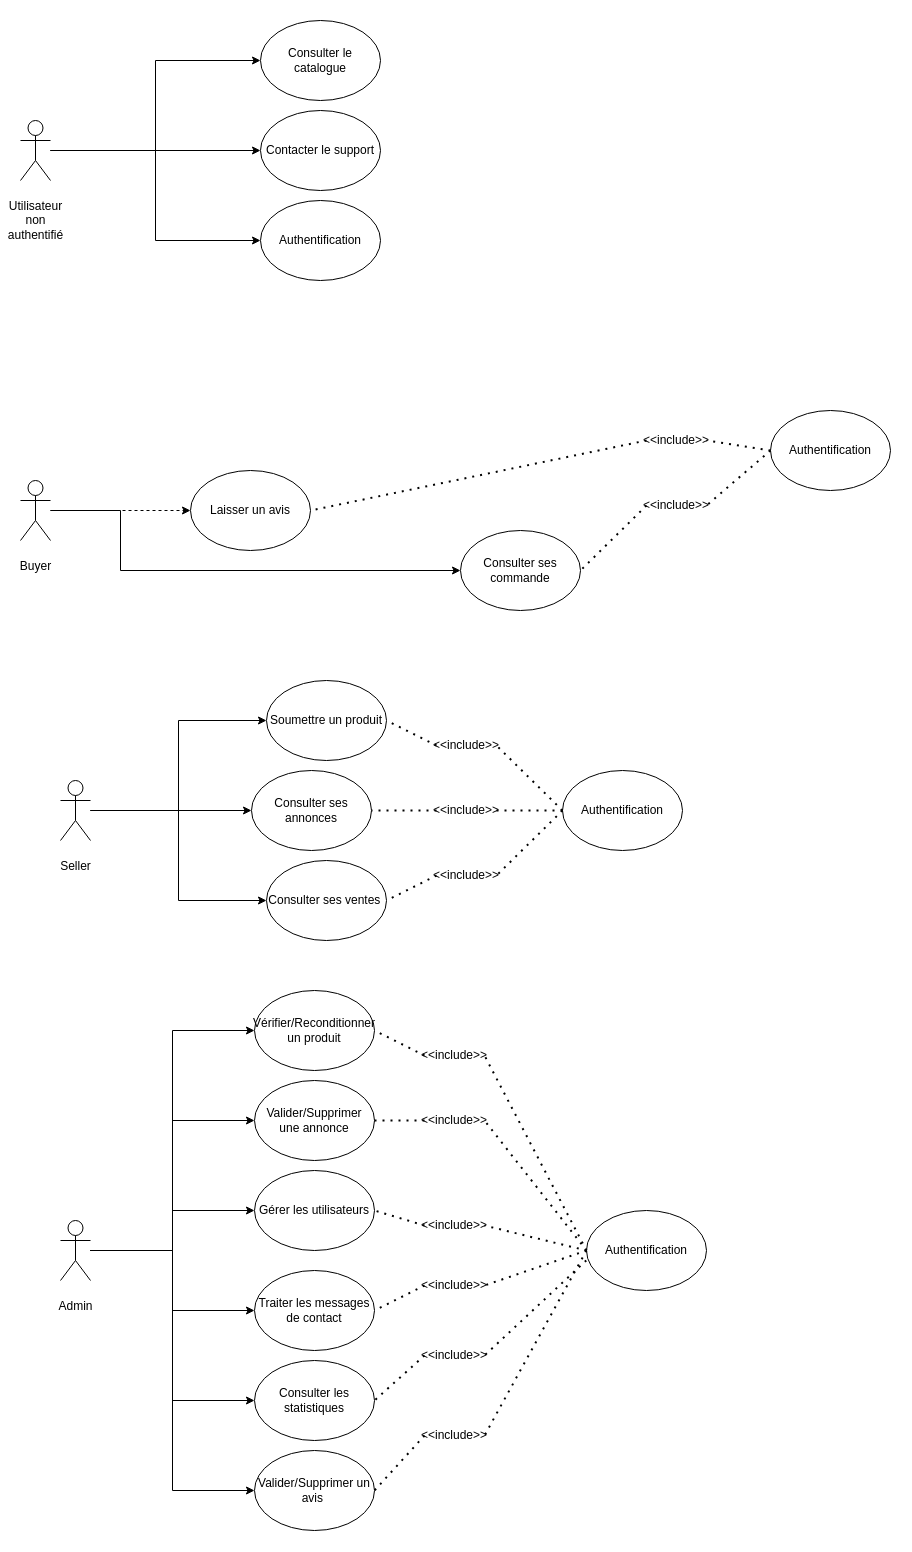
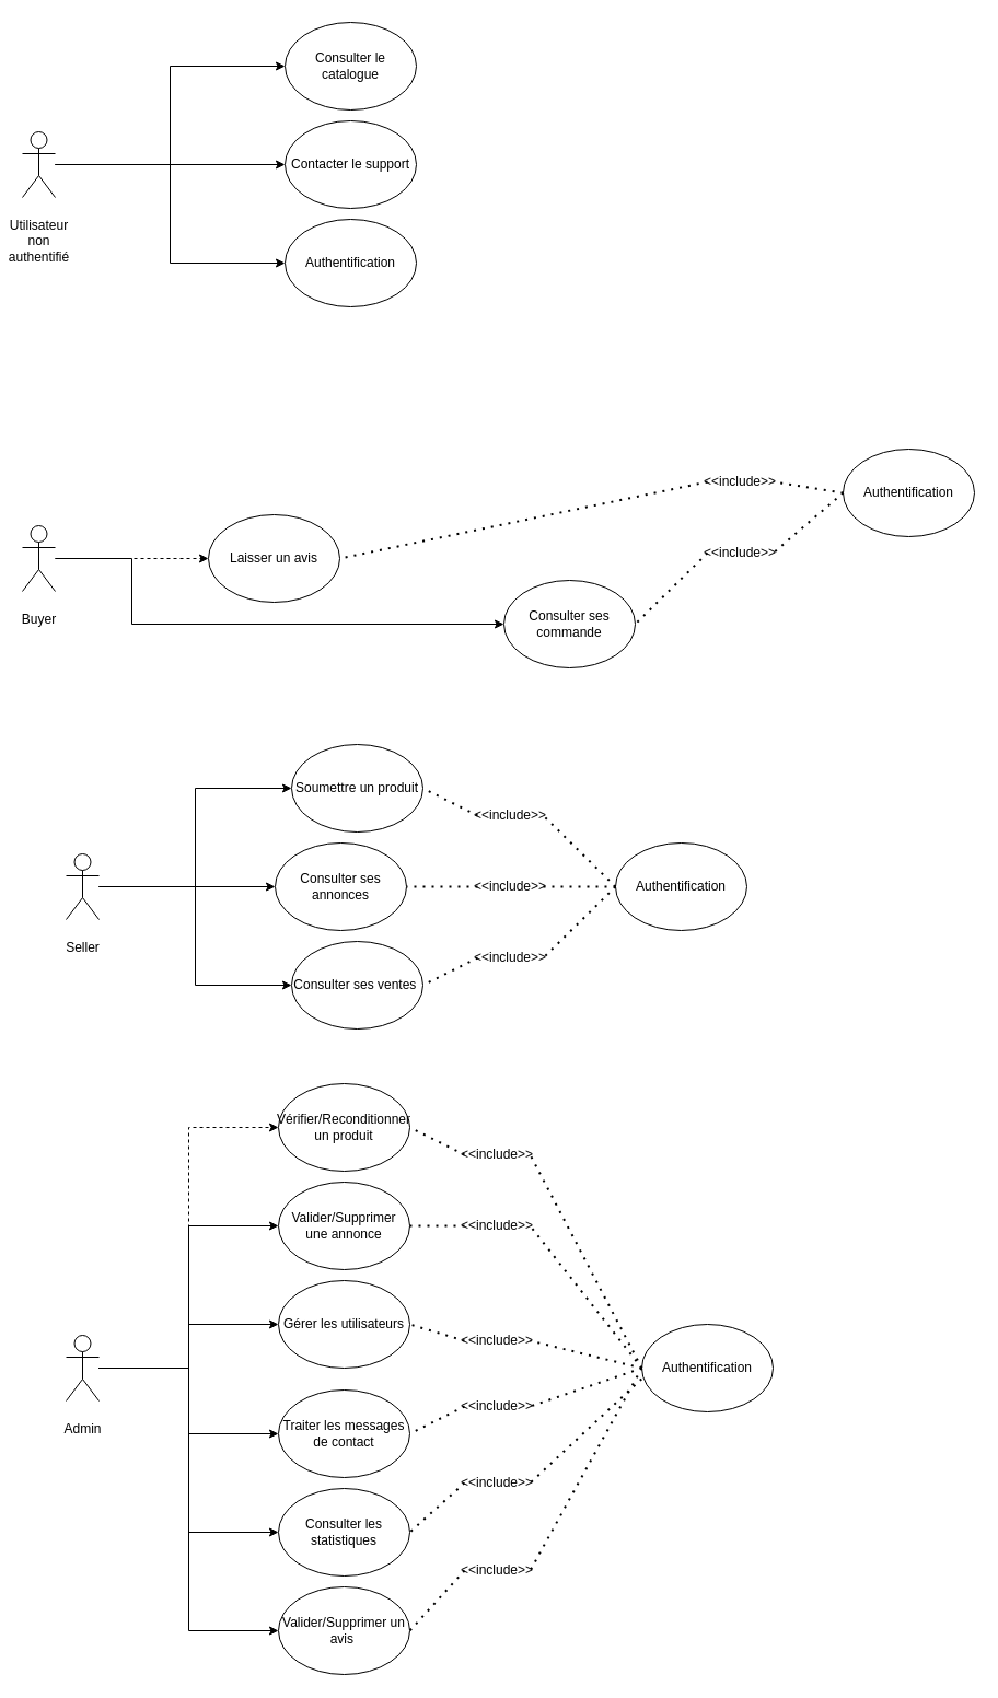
- <mxCell id="13" style="edgeStyle=orthogonalEdgeStyle;rounded=0;orthogonalLoop=1;jettySize=auto;html=1;entryX=0;entryY=0.5;entryDx=0;entryDy=0;" parent="1" source="19" target="45" edge="1"><mxGeometry relative="1" as="geometry" /></mxCell>
+ <mxCell id="13" style="edgeStyle=orthogonalEdgeStyle;rounded=0;orthogonalLoop=1;jettySize=auto;html=1;entryX=0;entryY=0.5;entryDx=0;entryDy=0;dashed=1;" parent="1" source="19" target="45" edge="1"><mxGeometry relative="1" as="geometry" /></mxCell>
